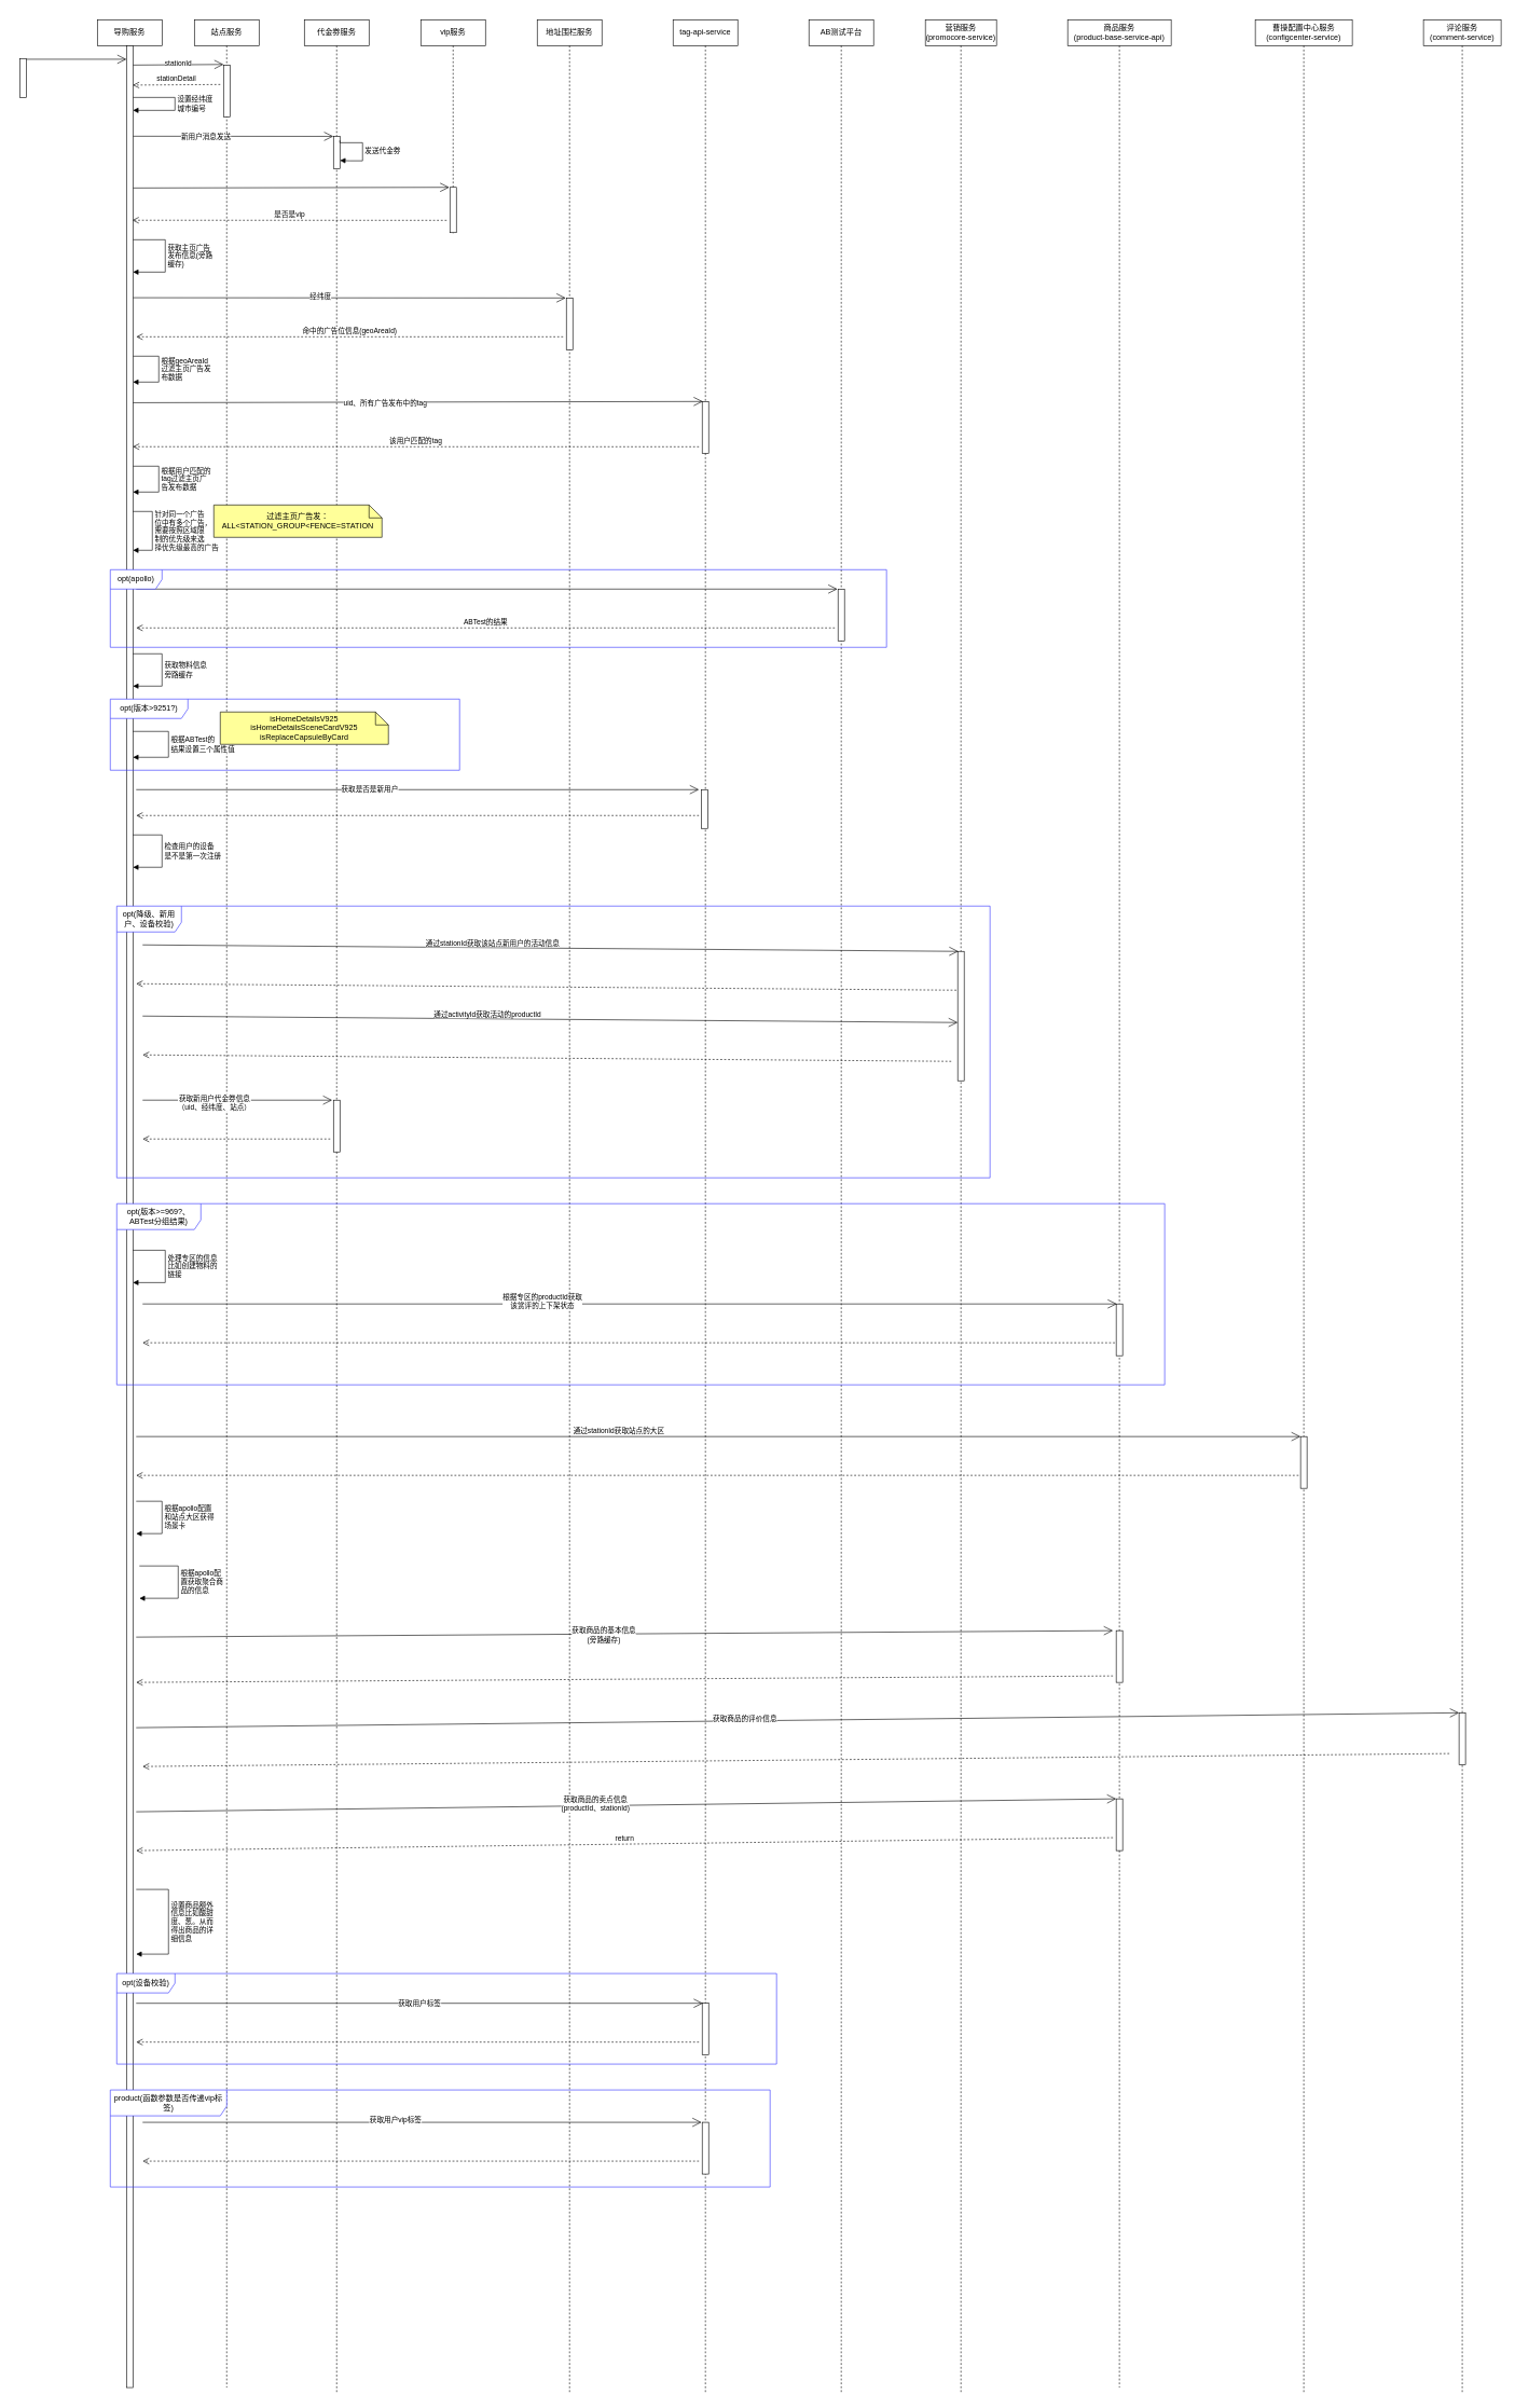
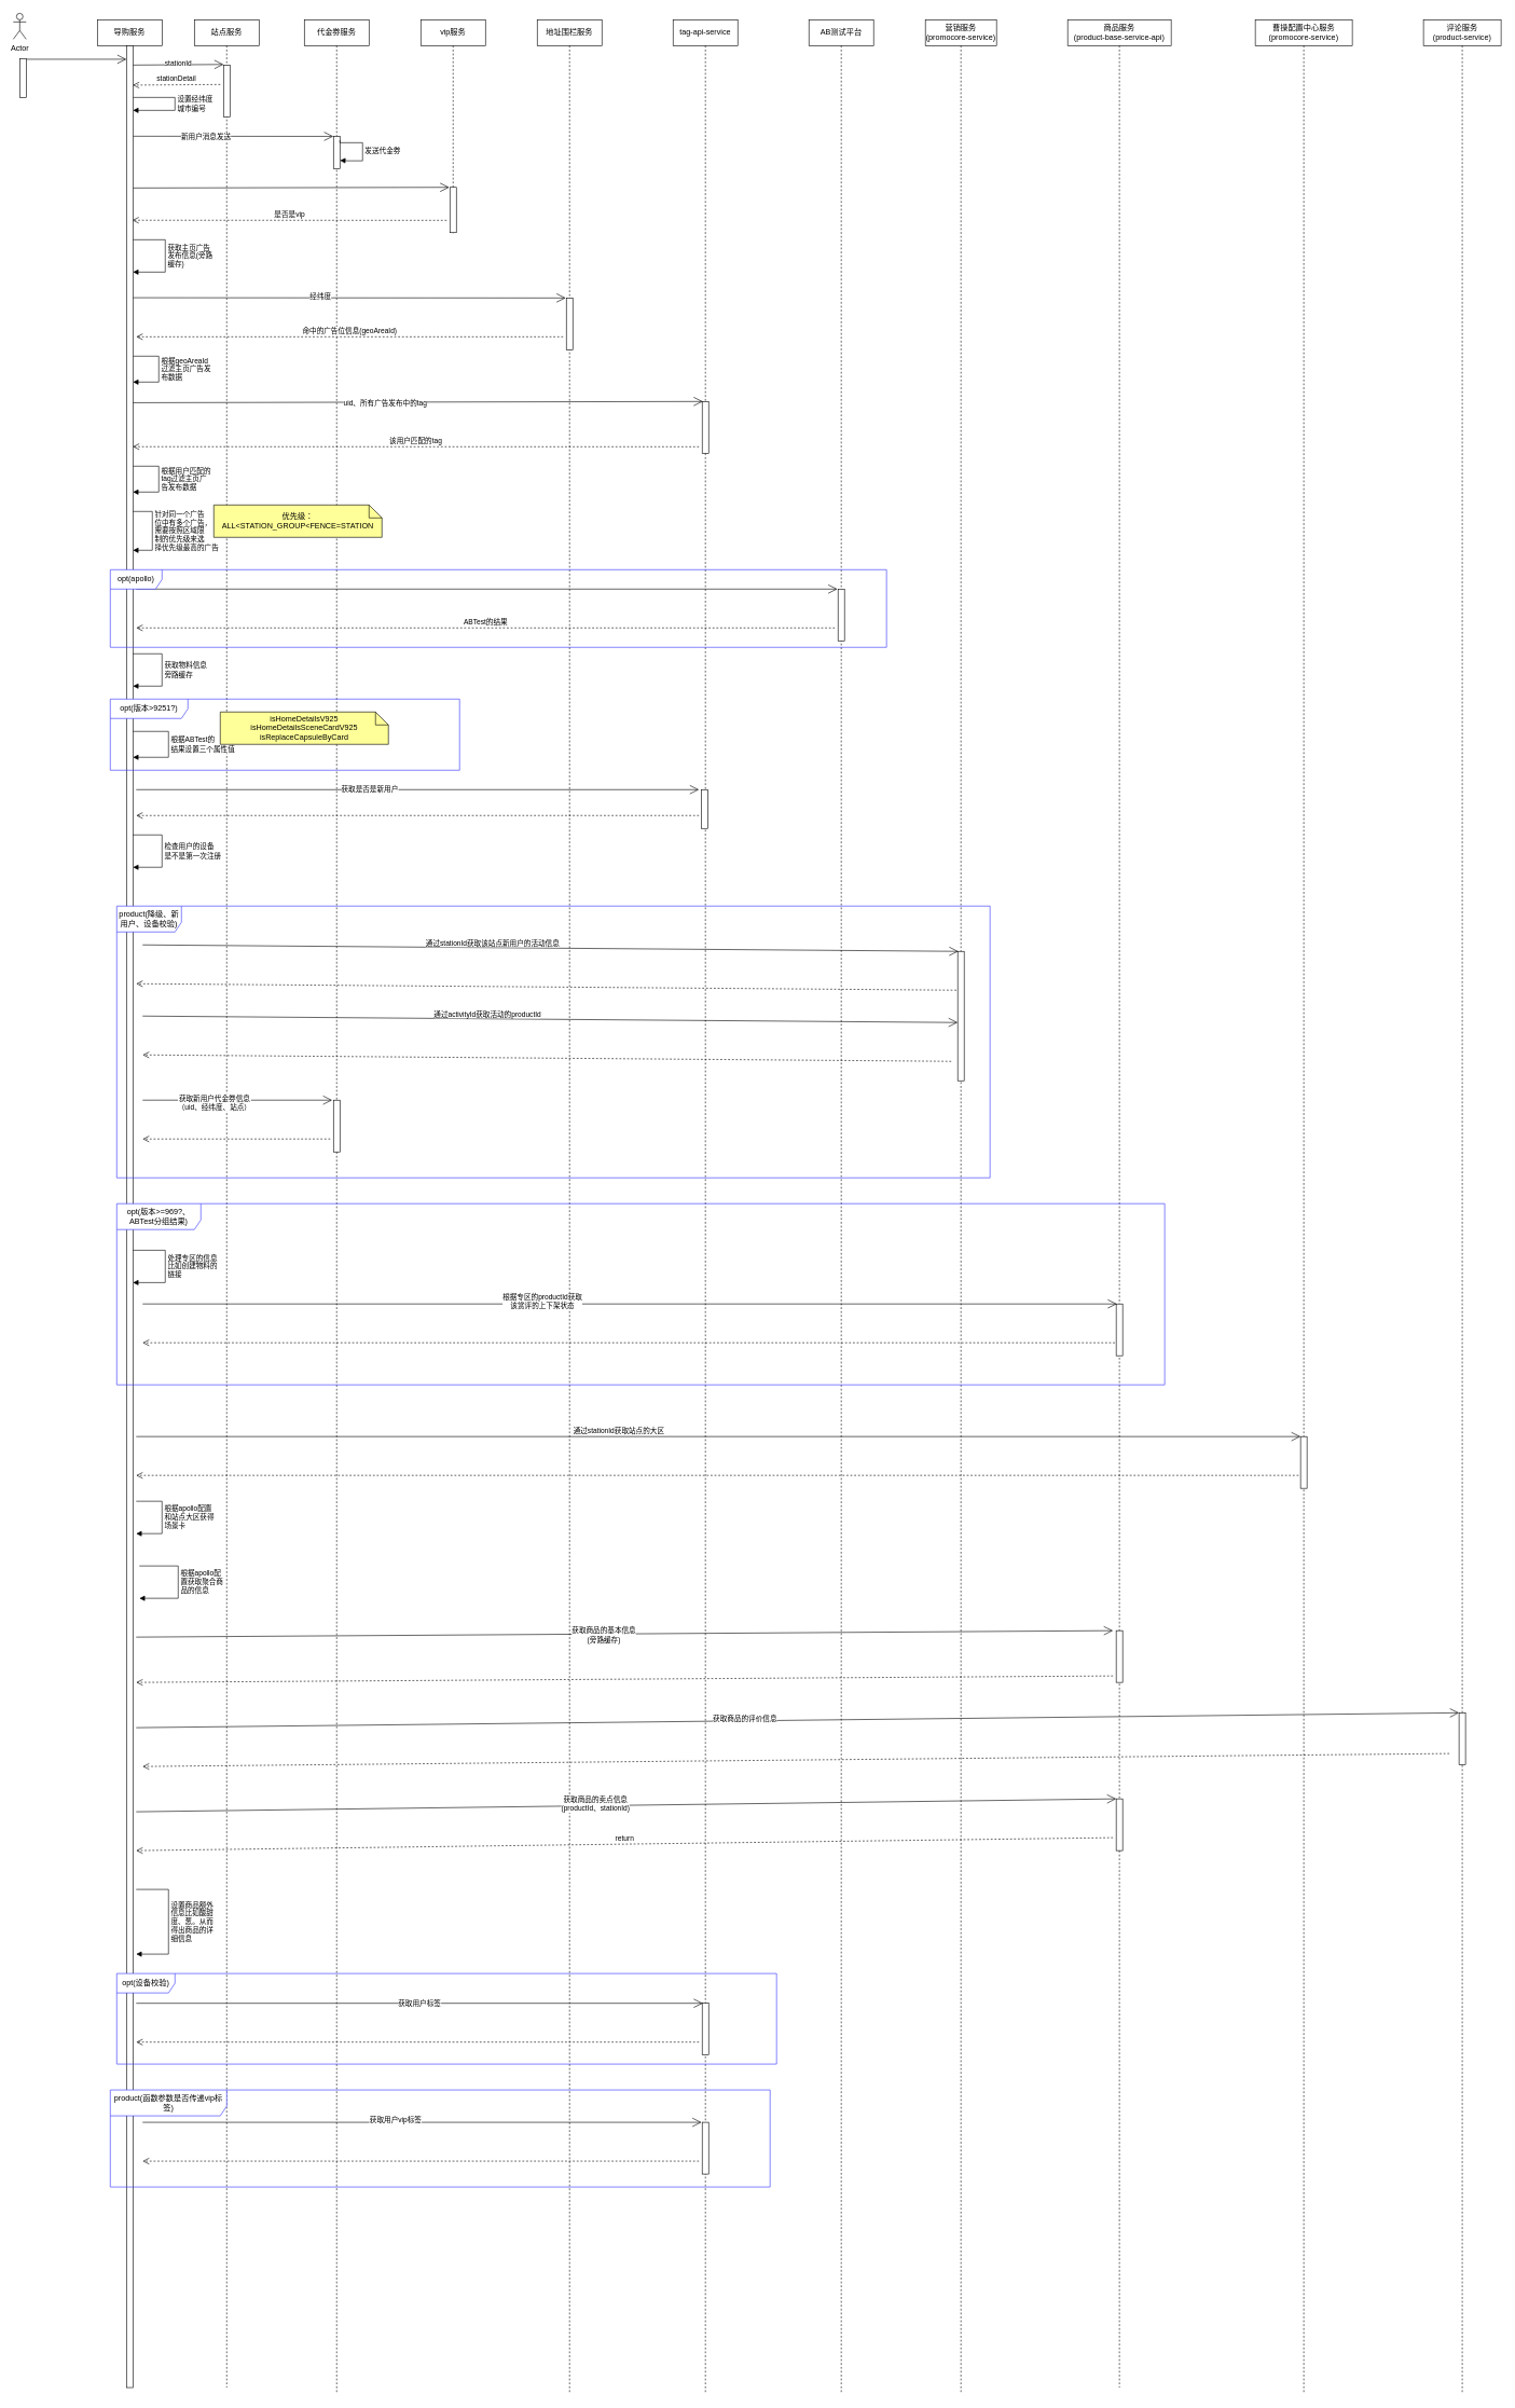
+ <mxCell id="2" value="Actor" style="shape=umlActor;verticalLabelPosition=bottom;verticalAlign=top;html=1;outlineConnect=0;" vertex="1" parent="1"><mxGeometry x="20" width="20" height="40" as="geometry" y="20" /></mxCell>
- <mxCell id="77" value="曹操配置中心服务&lt;br&gt;(configcenter-service)" style="shape=umlLifeline;perimeter=lifelinePerimeter;whiteSpace=wrap;html=1;container=1;collapsible=0;recursiveResize=0;outlineConnect=0;strokeColor=#000000;fillColor=#FFFFFF;" vertex="1" parent="1"><mxGeometry x="1940" y="30" width="150" height="3670" as="geometry" /></mxCell>
+ <mxCell id="77" value="曹操配置中心服务&lt;br&gt;(promocore-service)" style="shape=umlLifeline;perimeter=lifelinePerimeter;whiteSpace=wrap;html=1;container=1;collapsible=0;recursiveResize=0;outlineConnect=0;strokeColor=#000000;fillColor=#FFFFFF;" vertex="1" parent="1"><mxGeometry x="1940" y="30" width="150" height="3670" as="geometry" /></mxCell>
- <mxCell id="87" value="评论服务&lt;br&gt;(comment-service)" style="shape=umlLifeline;perimeter=lifelinePerimeter;whiteSpace=wrap;html=1;container=1;collapsible=0;recursiveResize=0;outlineConnect=0;strokeColor=#000000;fillColor=#FFFFFF;" vertex="1" parent="1"><mxGeometry x="2200" y="30" width="120" height="3670" as="geometry" /></mxCell>
+ <mxCell id="87" value="评论服务&lt;br&gt;(product-service)" style="shape=umlLifeline;perimeter=lifelinePerimeter;whiteSpace=wrap;html=1;container=1;collapsible=0;recursiveResize=0;outlineConnect=0;strokeColor=#000000;fillColor=#FFFFFF;" vertex="1" parent="1"><mxGeometry x="2200" y="30" width="120" height="3670" as="geometry" /></mxCell>
- <mxCell id="46" value="过滤主页广告发：&lt;br&gt;ALL&amp;lt;STATION_GROUP&amp;lt;FENCE=STATION" style="shape=note;size=20;whiteSpace=wrap;html=1;fillColor=#FFFF99;" vertex="1" parent="1"><mxGeometry x="330" y="780" width="260" height="50" as="geometry" /></mxCell>
+ <mxCell id="46" value="优先级：&lt;br&gt;ALL&amp;lt;STATION_GROUP&amp;lt;FENCE=STATION" style="shape=note;size=20;whiteSpace=wrap;html=1;fillColor=#FFFF99;" vertex="1" parent="1"><mxGeometry x="330" y="780" width="260" height="50" as="geometry" /></mxCell>
- <mxCell id="67" value="opt(降级、新用户、设备校验)" style="shape=umlFrame;whiteSpace=wrap;html=1;strokeColor=#3333FF;fillColor=#FFFFFF;width=100;height=40;" vertex="1" parent="1"><mxGeometry x="180" y="1400" width="1350" height="420" as="geometry" /></mxCell>
+ <mxCell id="67" value="product(降级、新用户、设备校验)" style="shape=umlFrame;whiteSpace=wrap;html=1;strokeColor=#3333FF;fillColor=#FFFFFF;width=100;height=40;" vertex="1" parent="1"><mxGeometry x="180" y="1400" width="1350" height="420" as="geometry" /></mxCell>
